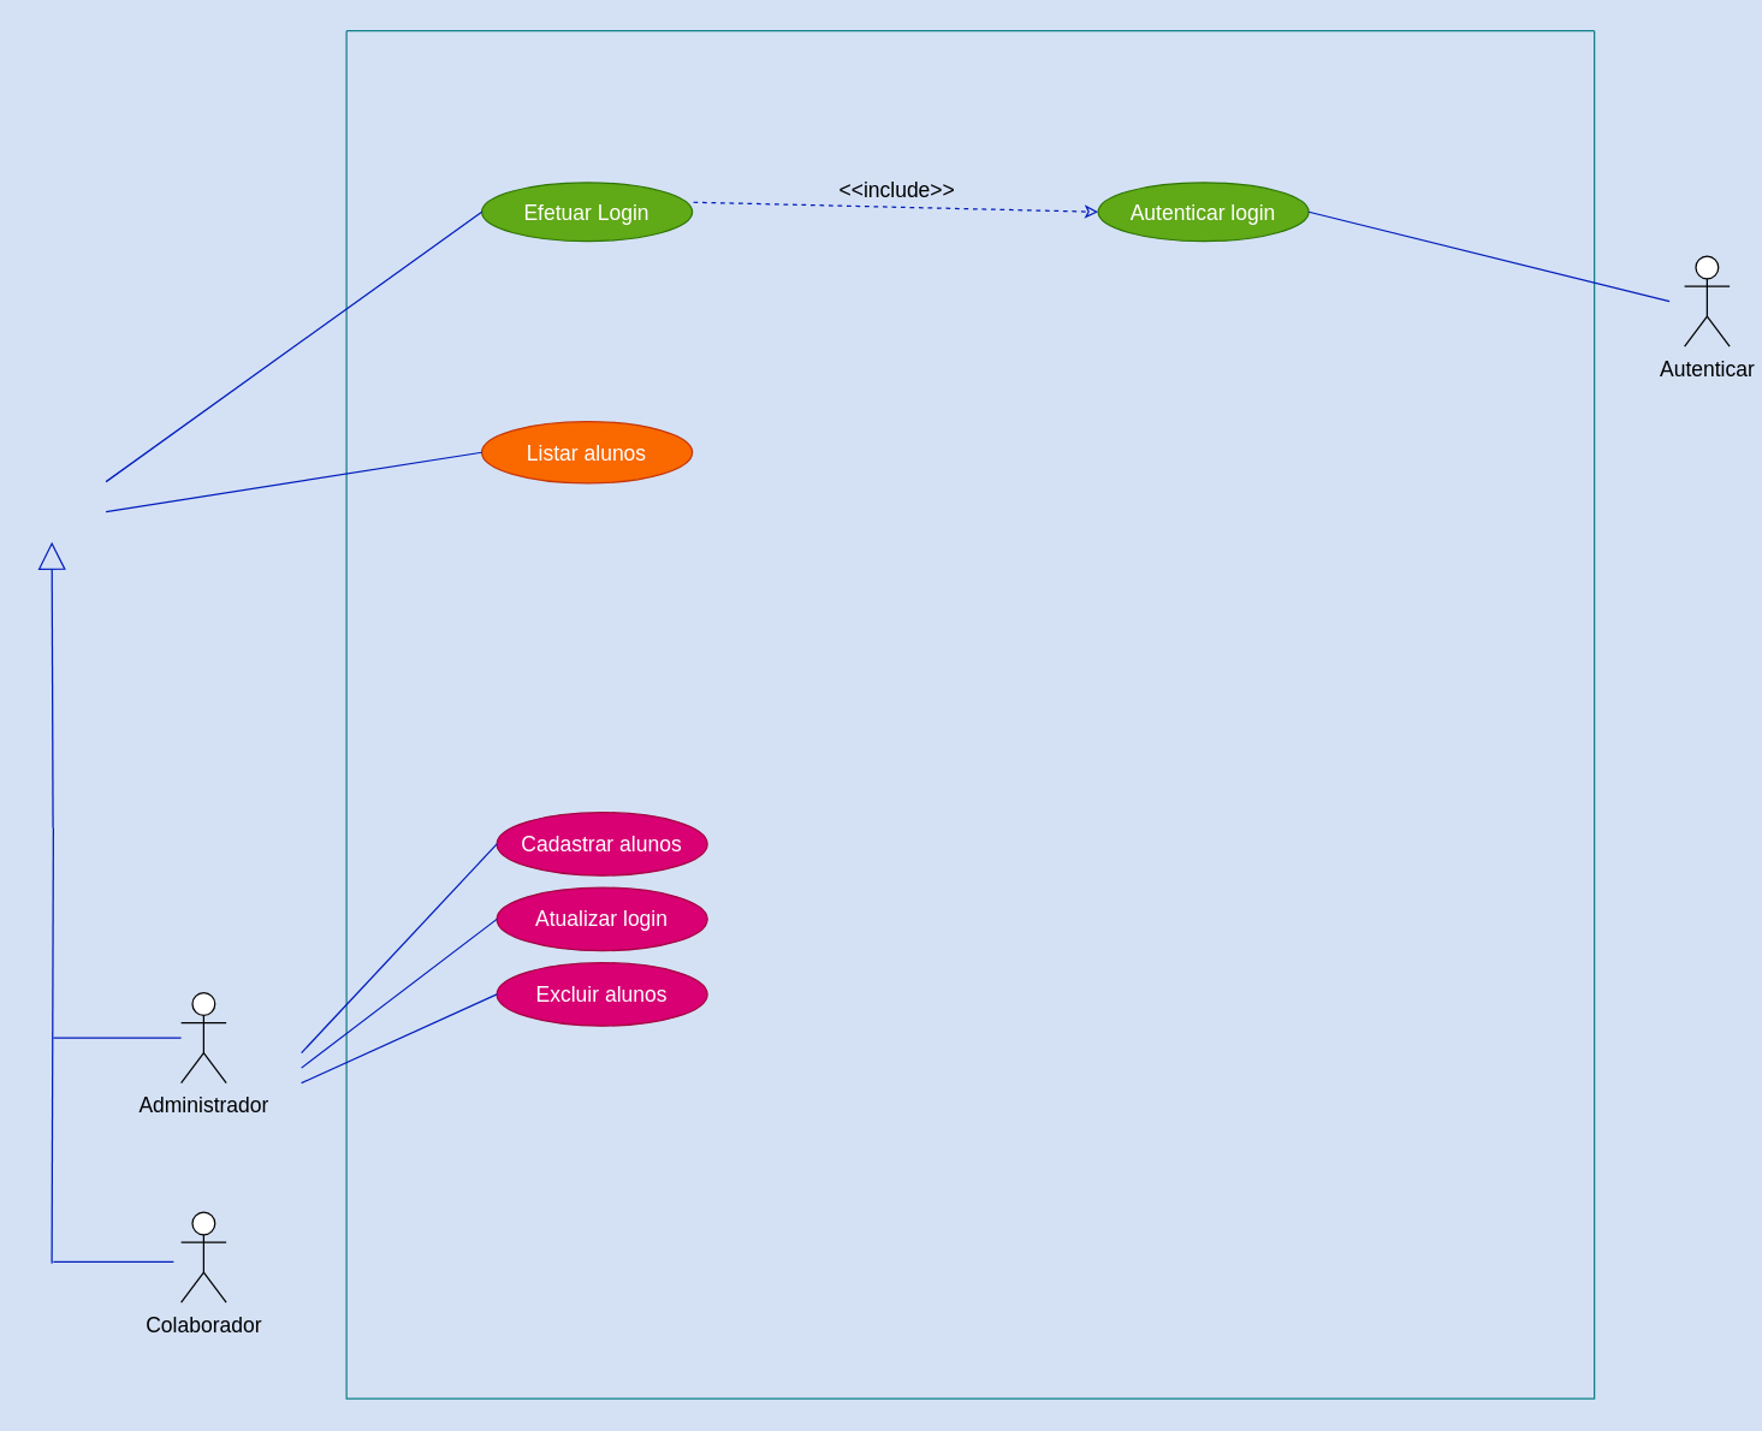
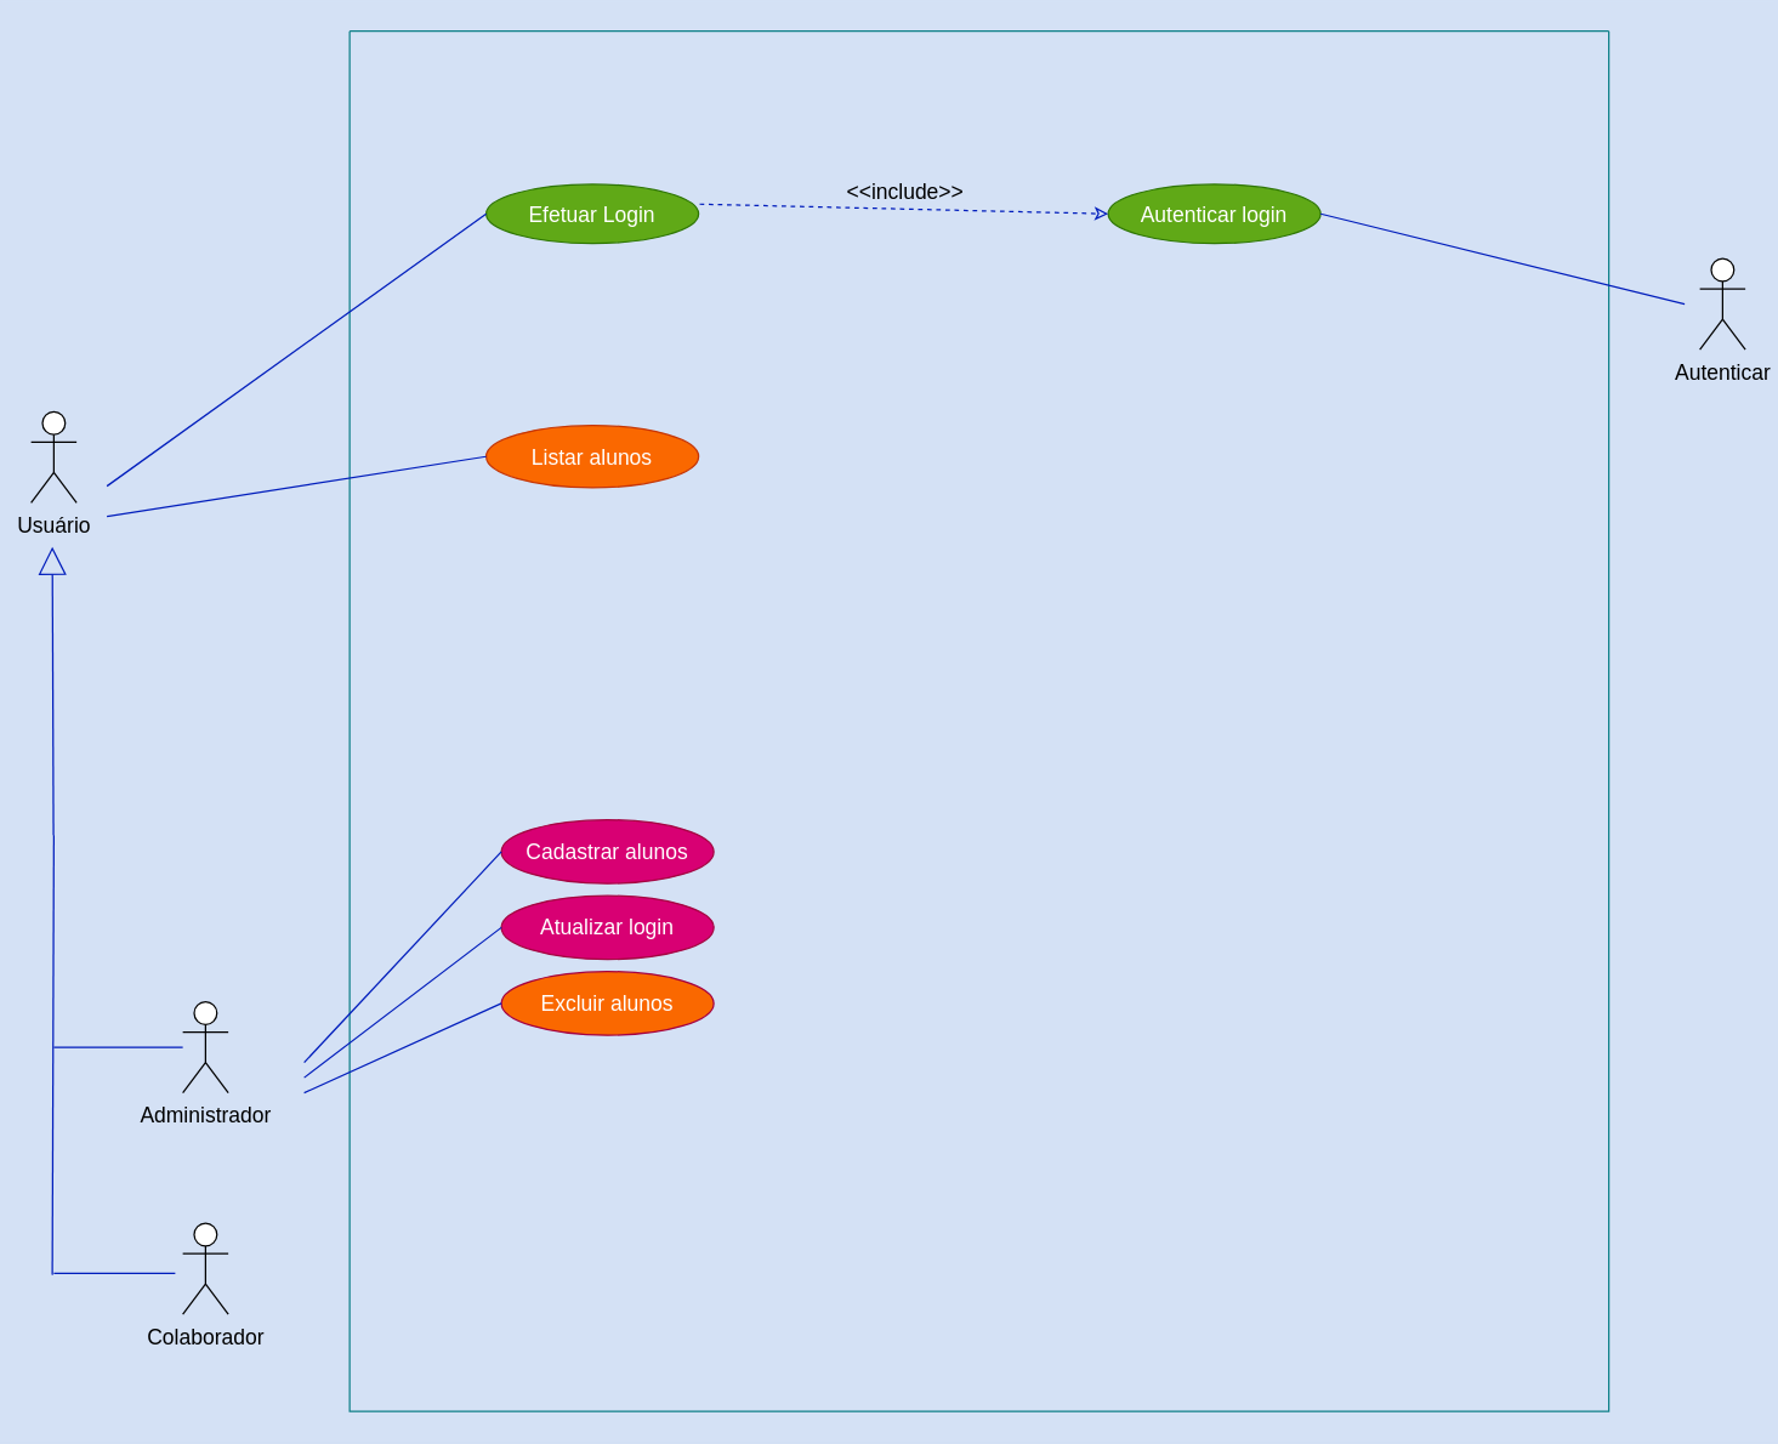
+ <mxCell id="10" value="&lt;font style=&quot;font-size: 14px&quot;&gt;Usuário&lt;/font&gt;" style="shape=umlActor;verticalLabelPosition=bottom;verticalAlign=top;html=1;" parent="1" vertex="1"><mxGeometry x="20" y="271" width="30" height="60" as="geometry" /></mxCell>
- <mxCell id="7" value="&lt;font style=&quot;font-size: 14px&quot;&gt;Excluir alunos&lt;br&gt;&lt;/font&gt;" style="ellipse;whiteSpace=wrap;html=1;fillColor=#d80073;strokeColor=#A50040;fontColor=#ffffff;" parent="2" vertex="1"><mxGeometry x="100" y="620" width="140" height="42" as="geometry" /></mxCell>
+ <mxCell id="7" value="&lt;font style=&quot;font-size: 14px&quot;&gt;Excluir alunos&lt;br&gt;&lt;/font&gt;" style="ellipse;whiteSpace=wrap;html=1;fillColor=#fa6800;strokeColor=#A50040;fontColor=#ffffff;" parent="2" vertex="1"><mxGeometry x="100" y="620" width="140" height="42" as="geometry" /></mxCell>
